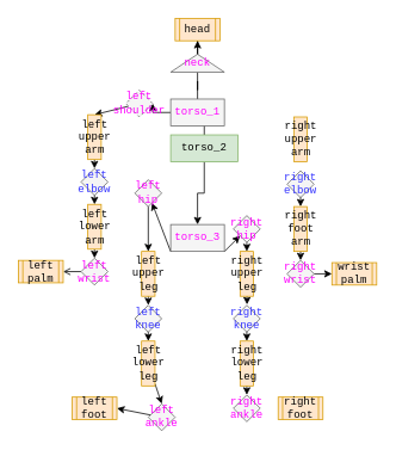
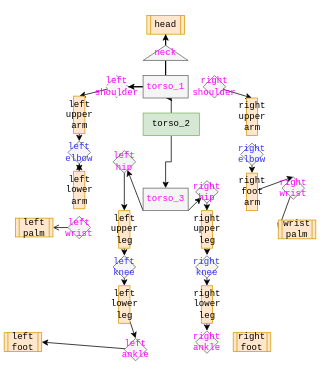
+ <mxCell id="16" value="&lt;font color=&quot;#FF00FF&quot;&gt;right shoulder&lt;/font&gt;" style="rhombus;whiteSpace=wrap;html=1;fontFamily=Courier New;fillColor=#f5f5f5;fontColor=#333333;strokeColor=#666666;" vertex="1" parent="1"><mxGeometry x="270" y="100" width="30" height="30" as="geometry" /></mxCell>
+ <mxCell id="15" style="edgeStyle=none;rounded=0;orthogonalLoop=1;jettySize=auto;html=1;entryX=1;entryY=0.5;entryDx=0;entryDy=0;fontFamily=Courier New;fontColor=#FF0000;" edge="1" parent="1" source="16" target="39"><mxGeometry relative="1" as="geometry" /></mxCell>
- <mxCell id="7" value="&lt;font color=&quot;#FF00FF&quot;&gt;torso_1&lt;/font&gt;" style="rounded=0;whiteSpace=wrap;html=1;fontFamily=Courier New;fillColor=#f5f5f5;fontColor=#333333;strokeColor=#666666;" vertex="1" parent="1"><mxGeometry x="190" y="110" width="60" height="30" as="geometry" /></mxCell>
+ <mxCell id="7" value="&lt;font color=&quot;#FF00FF&quot;&gt;torso_1&lt;/font&gt;" style="rounded=0;whiteSpace=wrap;html=1;fontFamily=Courier New;fillColor=#f5f5f5;fontColor=#333333;strokeColor=#666666;" vertex="1" parent="1"><mxGeometry x="190" y="100" width="60" height="30" as="geometry" /></mxCell>
- <mxCell id="52" style="edgeStyle=none;rounded=0;orthogonalLoop=1;jettySize=auto;html=1;entryX=0.5;entryY=0;entryDx=0;entryDy=0;fontFamily=Courier New;fontColor=#FF0000;" edge="1" parent="1" source="53" target="55"><mxGeometry relative="1" as="geometry" /></mxCell>
+ <mxCell id="52" style="edgeStyle=none;rounded=0;orthogonalLoop=1;jettySize=auto;html=1;fontFamily=Courier New;fontColor=#FF0000;" edge="1" parent="1" source="53" target="51"><mxGeometry relative="1" as="geometry" /></mxCell>
- <mxCell id="45" value="&lt;font color=&quot;#FF00FF&quot;&gt;right wrist&lt;br&gt;&lt;/font&gt;" style="rhombus;whiteSpace=wrap;html=1;fontFamily=Courier New;fillColor=#f5f5f5;strokeColor=#666666;fontColor=#333333;" vertex="1" parent="1"><mxGeometry x="320" y="290" width="30" height="30" as="geometry" /></mxCell>
+ <mxCell id="45" value="&lt;font color=&quot;#FF00FF&quot;&gt;right wrist&lt;br&gt;&lt;/font&gt;" style="rhombus;whiteSpace=wrap;html=1;fontFamily=Courier New;fillColor=#f5f5f5;strokeColor=#666666;fontColor=#333333;" vertex="1" parent="1"><mxGeometry x="375" y="235" width="30" height="30" as="geometry" /></mxCell>
- <mxCell id="36" value="left foot" style="shape=process;whiteSpace=wrap;html=1;backgroundOutline=1;fontFamily=Courier New;fillColor=#ffe6cc;strokeColor=#d79b00;" vertex="1" parent="1"><mxGeometry x="80" y="442.5" width="50" height="25" as="geometry" /></mxCell>
+ <mxCell id="36" value="left foot" style="shape=process;whiteSpace=wrap;html=1;backgroundOutline=1;fontFamily=Courier New;fillColor=#ffe6cc;strokeColor=#d79b00;" vertex="1" parent="1"><mxGeometry x="5" y="442.5" width="50" height="25" as="geometry" /></mxCell>
